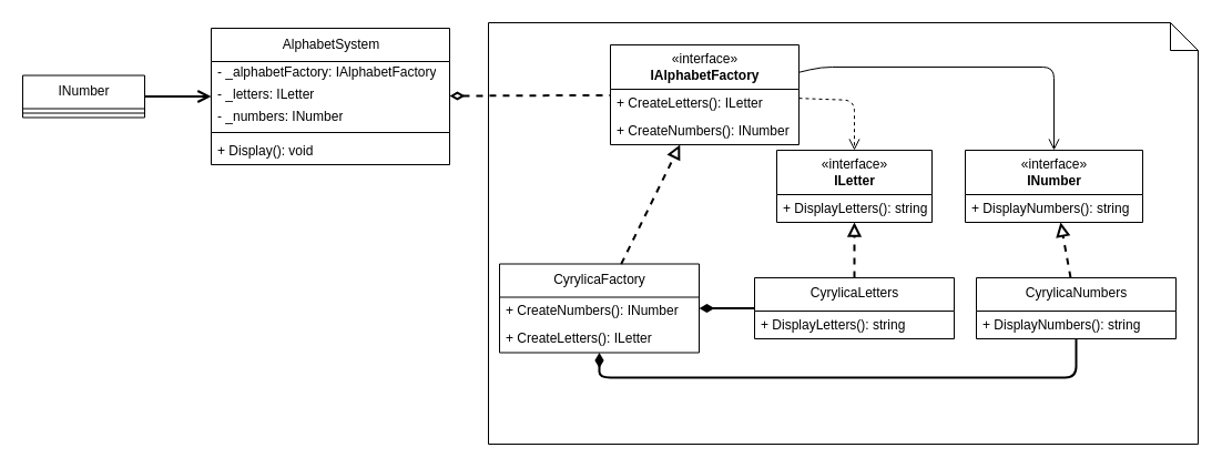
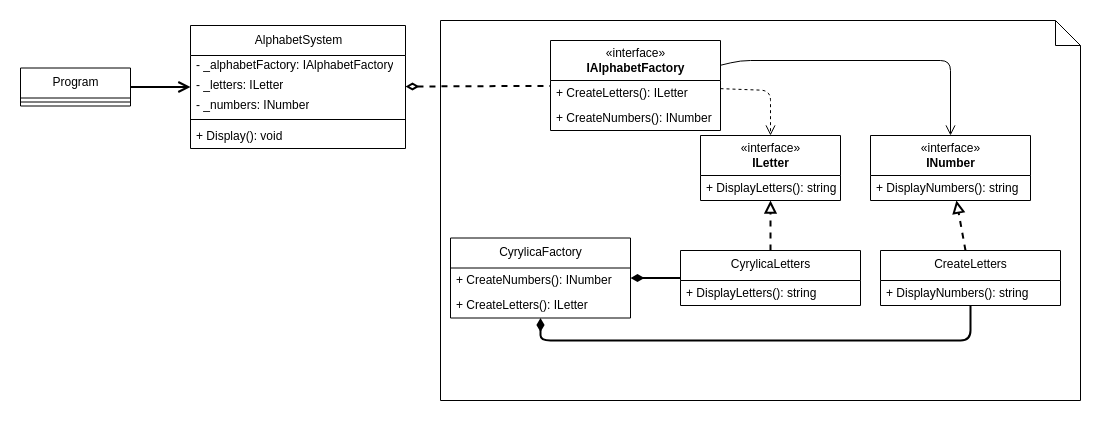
- <mxCell id="8" value="INumber" style="swimlane;fontStyle=0;align=center;verticalAlign=top;childLayout=stackLayout;horizontal=1;startSize=30;horizontalStack=0;resizeParent=1;resizeParentMax=0;resizeLast=0;collapsible=0;marginBottom=0;html=1;" parent="1" vertex="1"><mxGeometry x="20" y="67.5" width="110" height="38" as="geometry" /></mxCell>
+ <mxCell id="8" value="Program" style="swimlane;fontStyle=0;align=center;verticalAlign=top;childLayout=stackLayout;horizontal=1;startSize=30;horizontalStack=0;resizeParent=1;resizeParentMax=0;resizeLast=0;collapsible=0;marginBottom=0;html=1;" parent="1" vertex="1"><mxGeometry x="20" y="67.5" width="110" height="38" as="geometry" /></mxCell>
- <mxCell id="14" value="" style="endArrow=block;startArrow=none;endFill=0;startFill=0;endSize=8;html=1;verticalAlign=bottom;dashed=1;labelBackgroundColor=none;sketch=0;strokeWidth=2;" parent="1" source="11" target="15" edge="1"><mxGeometry width="160" relative="1" as="geometry"><mxPoint x="230" y="253.5" as="sourcePoint" /><mxPoint x="278" y="88.5" as="targetPoint" /></mxGeometry></mxCell>
- <mxCell id="25" value="CyrylicaNumbers" style="swimlane;fontStyle=0;align=center;verticalAlign=top;childLayout=stackLayout;horizontal=1;startSize=30;horizontalStack=0;resizeParent=1;resizeParentMax=0;resizeLast=0;collapsible=0;marginBottom=0;html=1;" vertex="1" parent="1"><mxGeometry x="880" y="250" width="180" height="55" as="geometry" /></mxCell>
+ <mxCell id="25" value="CreateLetters" style="swimlane;fontStyle=0;align=center;verticalAlign=top;childLayout=stackLayout;horizontal=1;startSize=30;horizontalStack=0;resizeParent=1;resizeParentMax=0;resizeLast=0;collapsible=0;marginBottom=0;html=1;" vertex="1" parent="1"><mxGeometry x="880" y="250" width="180" height="55" as="geometry" /></mxCell>
